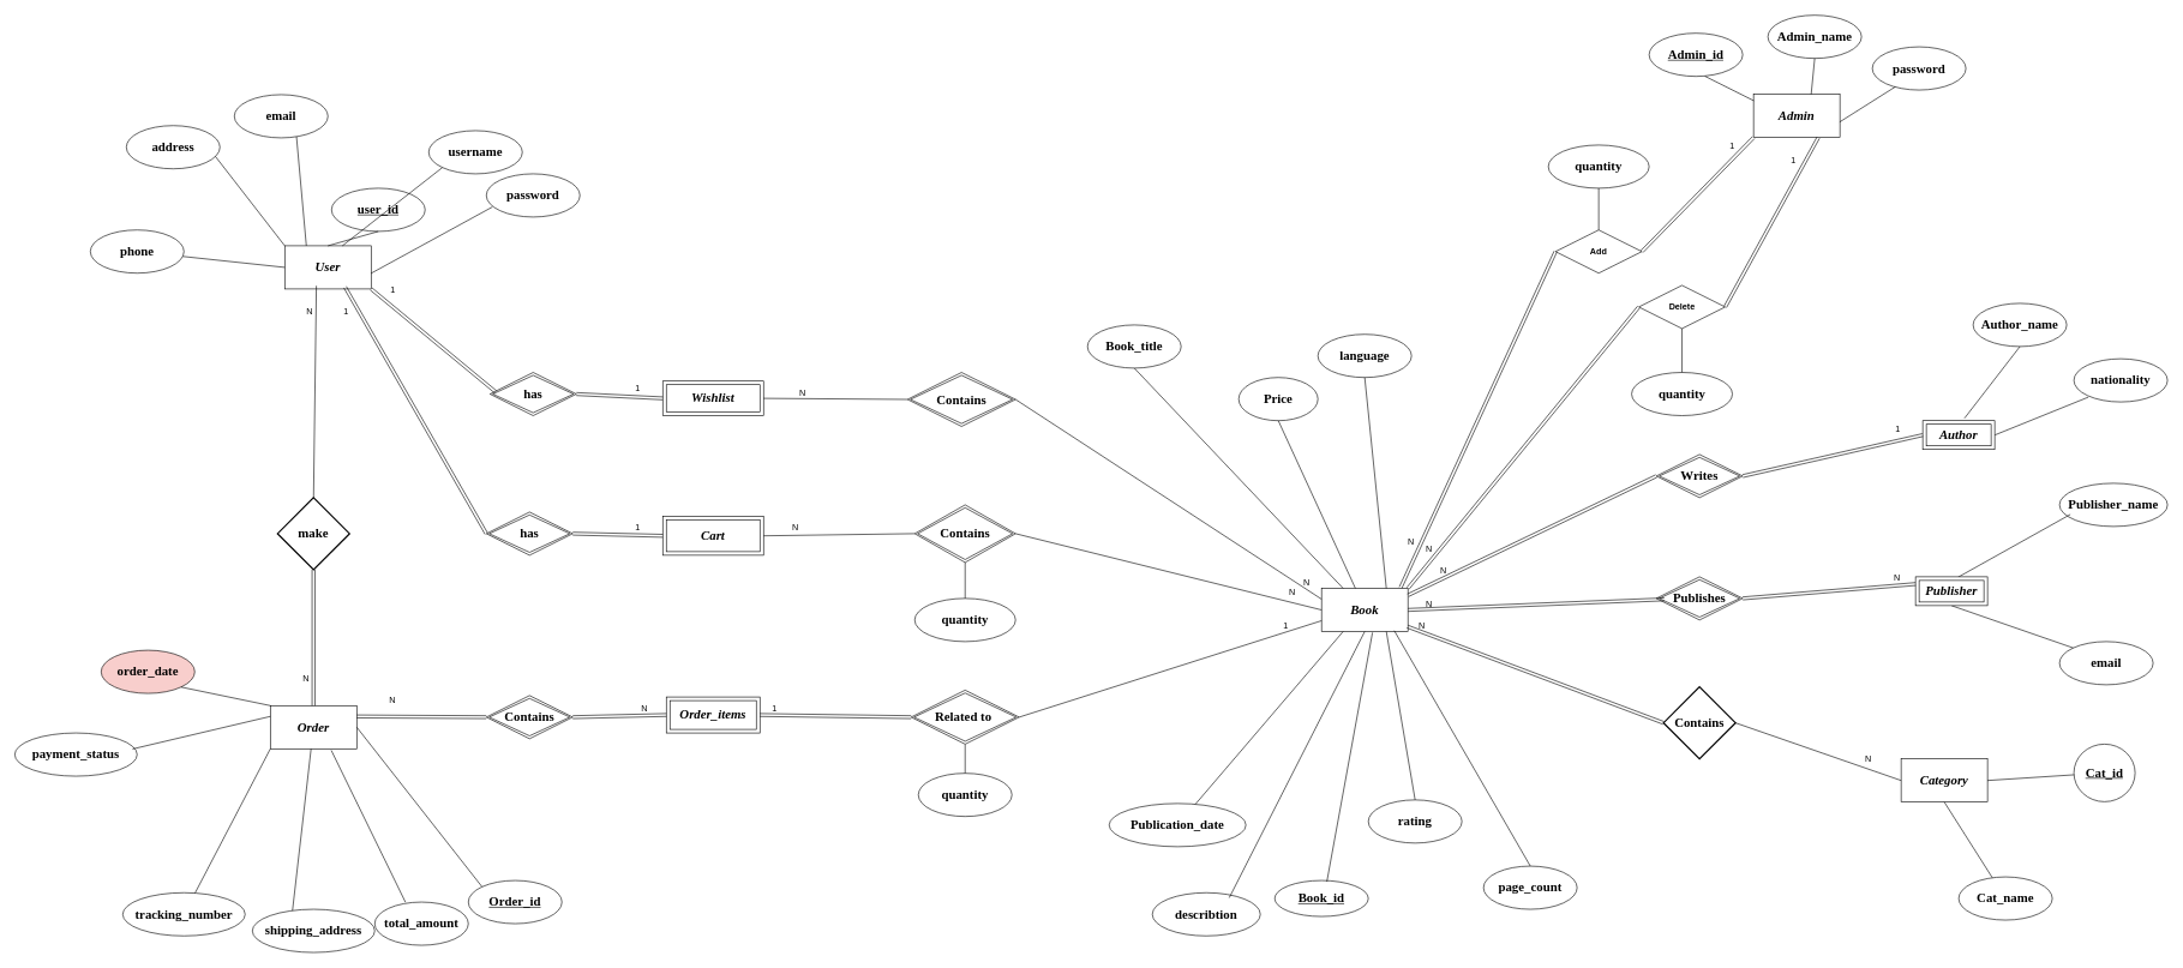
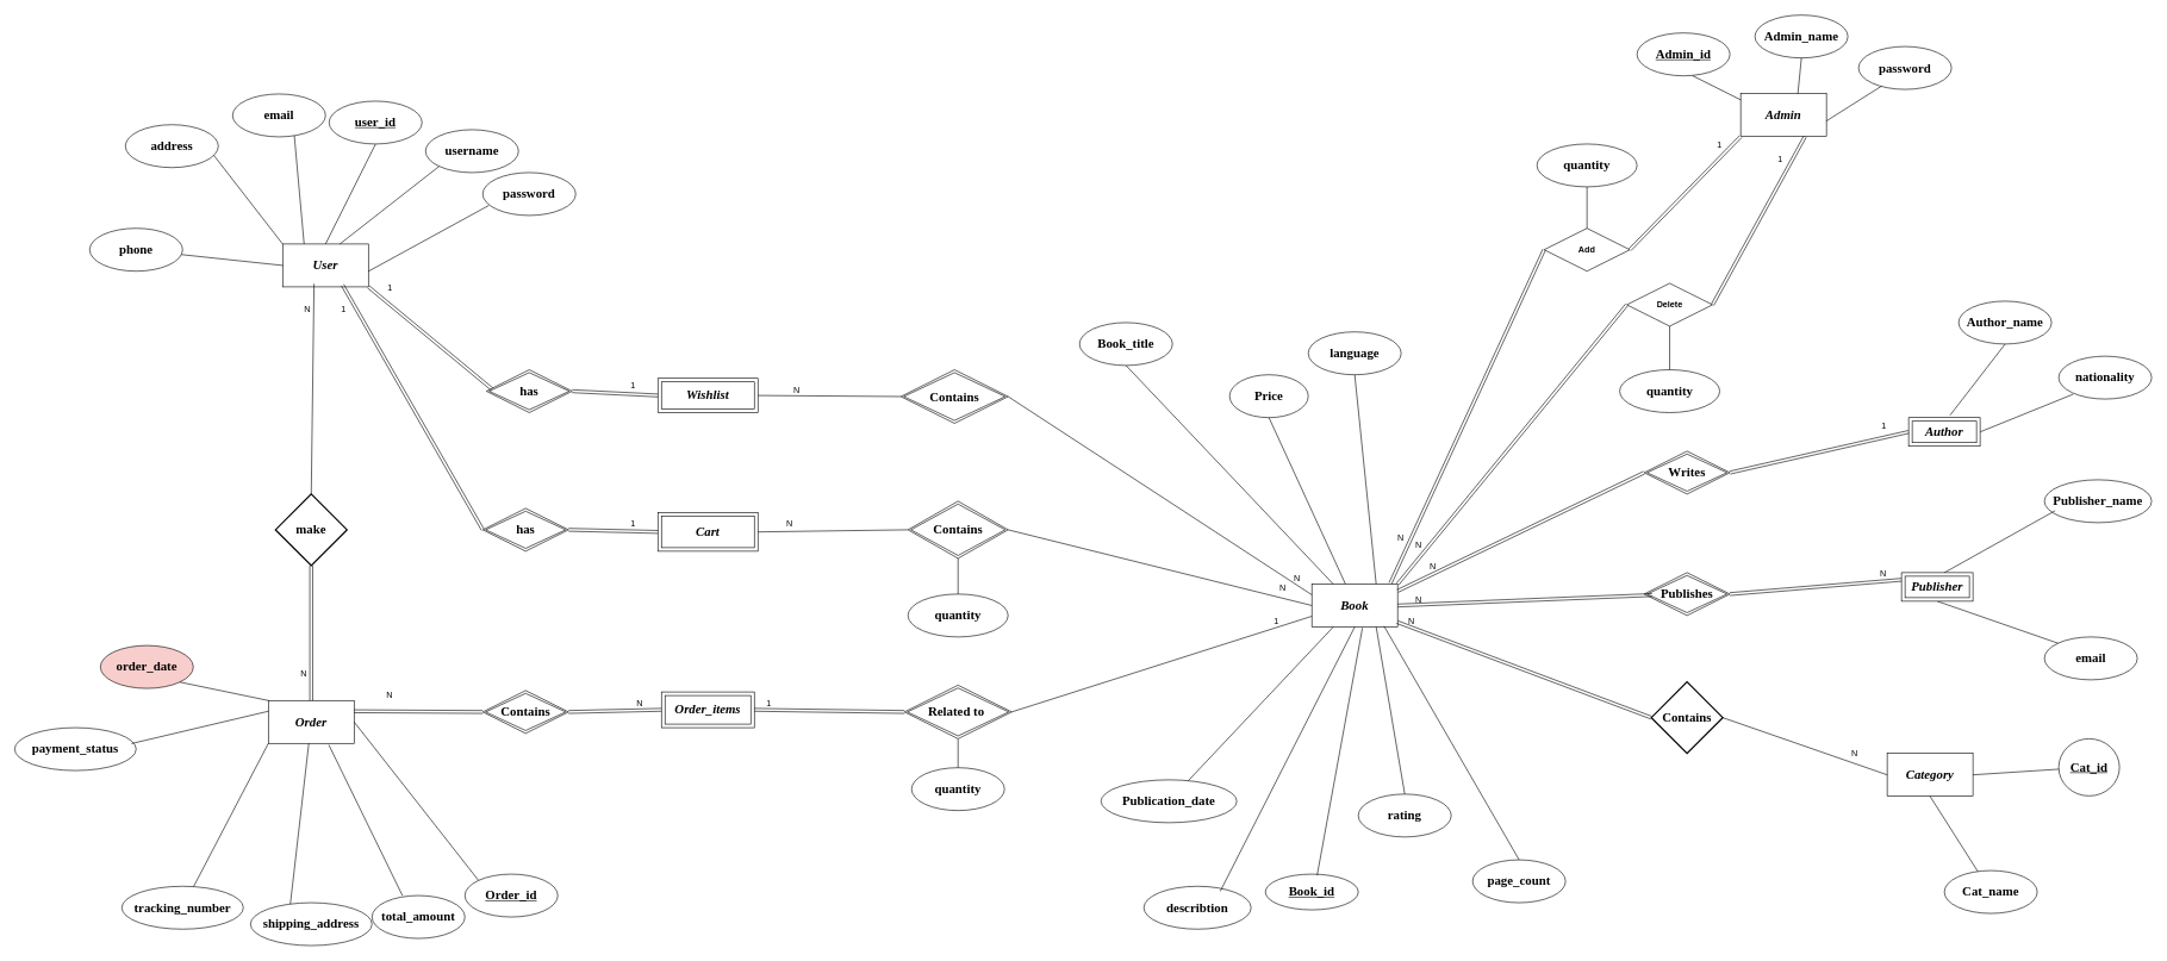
- <mxCell id="3" value="&lt;h3&gt;&lt;font style=&quot;font-size: 18px;&quot; face=&quot;Comic Sans MS&quot;&gt;&lt;u&gt;user_id&lt;/u&gt;&lt;/font&gt;&lt;/h3&gt;" style="ellipse;whiteSpace=wrap;html=1;" parent="1" vertex="1"><mxGeometry x="460" y="261" width="130" height="60" as="geometry" /></mxCell>
+ <mxCell id="3" value="&lt;h3&gt;&lt;font style=&quot;font-size: 18px;&quot; face=&quot;Comic Sans MS&quot;&gt;&lt;u&gt;user_id&lt;/u&gt;&lt;/font&gt;&lt;/h3&gt;" style="ellipse;whiteSpace=wrap;html=1;" parent="1" vertex="1"><mxGeometry x="460" y="141" width="130" height="60" as="geometry" /></mxCell>
- <mxCell id="26" value="&lt;h3&gt;&lt;font style=&quot;font-size: 18px;&quot; face=&quot;Comic Sans MS&quot;&gt;Publication_date&lt;/font&gt;&lt;/h3&gt;" style="ellipse;whiteSpace=wrap;html=1;" parent="1" vertex="1"><mxGeometry x="1540" y="1116" width="190" height="60" as="geometry" /></mxCell>
+ <mxCell id="26" value="&lt;h3&gt;&lt;font style=&quot;font-size: 18px;&quot; face=&quot;Comic Sans MS&quot;&gt;Publication_date&lt;/font&gt;&lt;/h3&gt;" style="ellipse;whiteSpace=wrap;html=1;" parent="1" vertex="1"><mxGeometry x="1540" y="1091" width="190" height="60" as="geometry" /></mxCell>
